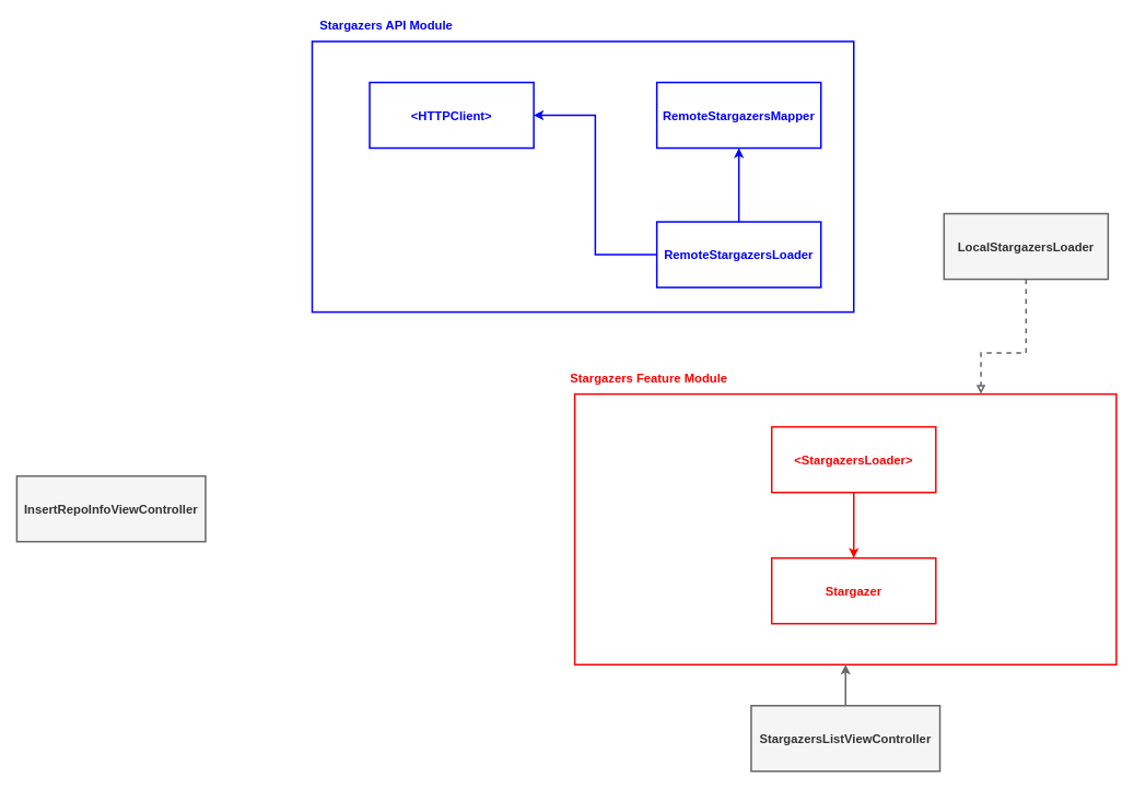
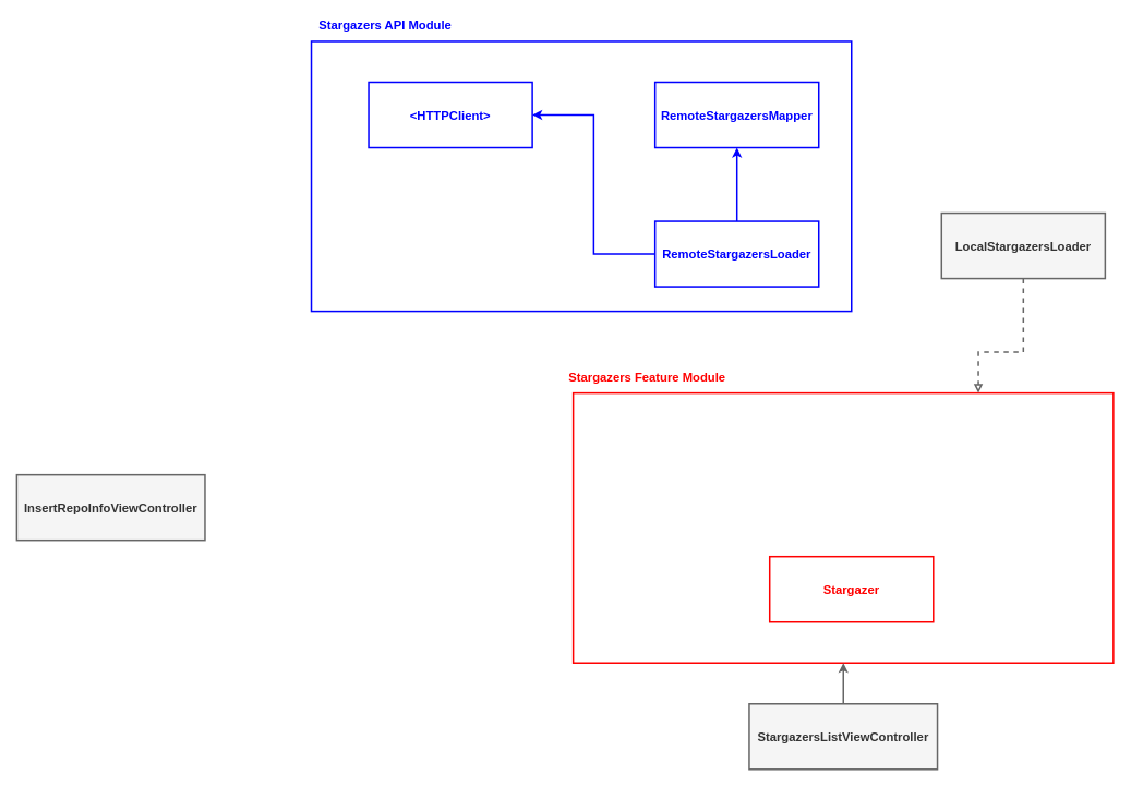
- <mxCell id="7" value="&amp;lt;StargazersLoader&amp;gt;" style="rounded=0;whiteSpace=wrap;html=1;fontSize=15;strokeWidth=2;fontStyle=1;strokeColor=#FF0000;fontColor=#FF0000;" parent="1" vertex="1"><mxGeometry x="940" y="520" width="200" height="80" as="geometry" /></mxCell>
- <mxCell id="6" value="" style="edgeStyle=orthogonalEdgeStyle;rounded=0;orthogonalLoop=1;jettySize=auto;html=1;fontSize=15;fontColor=#FF0000;endArrow=classic;endFill=1;strokeWidth=2;strokeColor=#FF0000;" edge="1" parent="1" source="7" target="18"><mxGeometry relative="1" as="geometry" /></mxCell>
